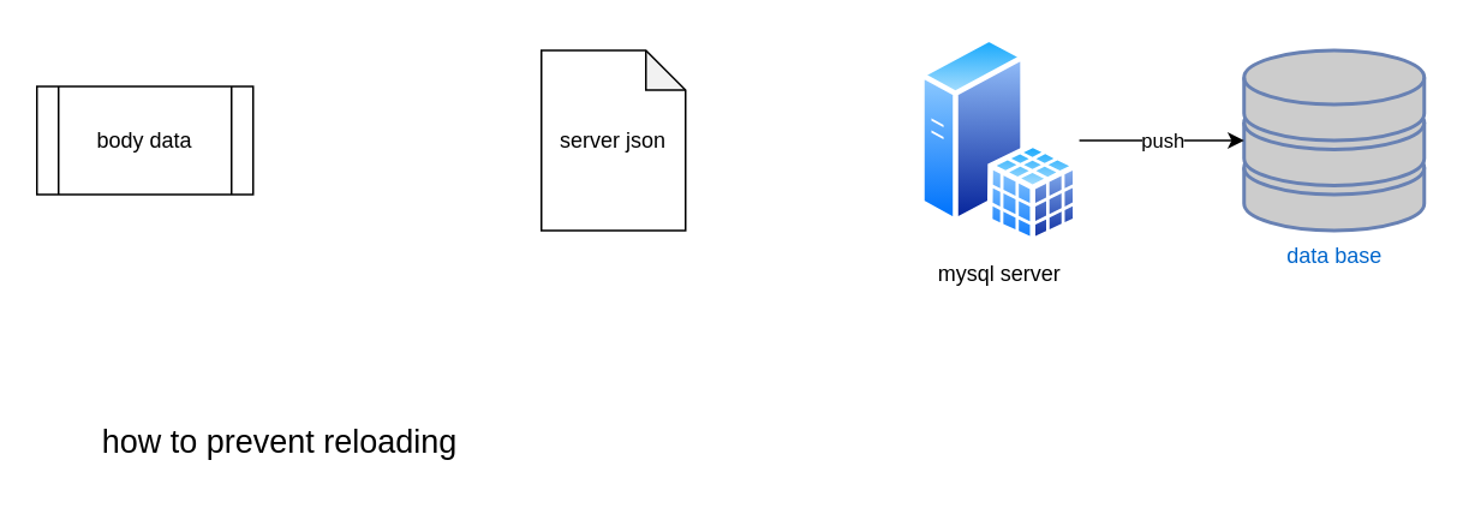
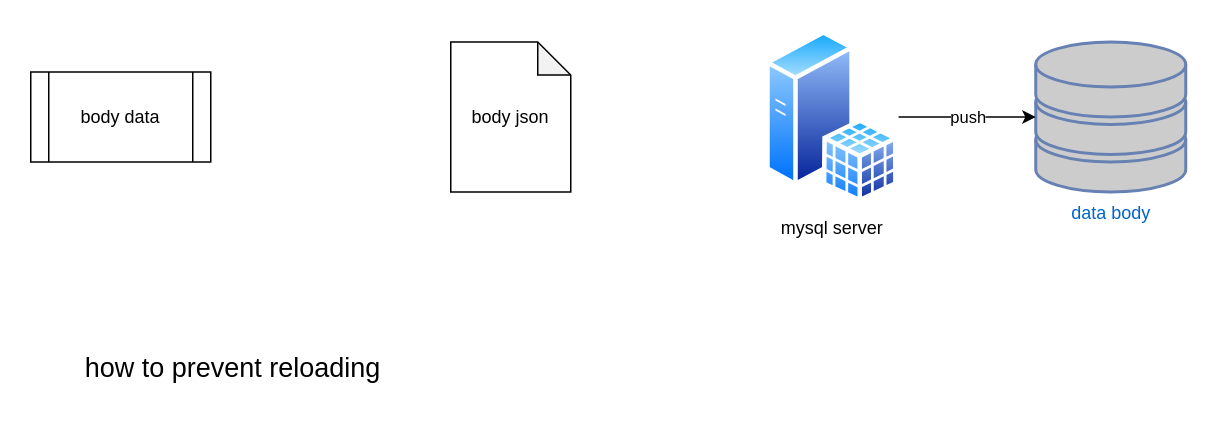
- <mxCell id="3" value="server json" style="shape=note;whiteSpace=wrap;html=1;backgroundOutline=1;darkOpacity=0.05;size=22;" parent="1" vertex="1"><mxGeometry x="300" y="27.5" width="80" height="100" as="geometry" /></mxCell>
+ <mxCell id="3" value="body json" style="shape=note;whiteSpace=wrap;html=1;backgroundOutline=1;darkOpacity=0.05;size=22;" parent="1" vertex="1"><mxGeometry x="300" y="27.5" width="80" height="100" as="geometry" /></mxCell>
- <mxCell id="4" value="data base" style="fontColor=#0066CC;verticalAlign=top;verticalLabelPosition=bottom;labelPosition=center;align=center;html=1;outlineConnect=0;fillColor=#CCCCCC;strokeColor=#6881B3;gradientColor=none;gradientDirection=north;strokeWidth=2;shape=mxgraph.networks.storage;" parent="1" vertex="1"><mxGeometry x="690" y="27.5" width="100" height="100" as="geometry" /></mxCell>
+ <mxCell id="4" value="data body" style="fontColor=#0066CC;verticalAlign=top;verticalLabelPosition=bottom;labelPosition=center;align=center;html=1;outlineConnect=0;fillColor=#CCCCCC;strokeColor=#6881B3;gradientColor=none;gradientDirection=north;strokeWidth=2;shape=mxgraph.networks.storage;" parent="1" vertex="1"><mxGeometry x="690" y="27.5" width="100" height="100" as="geometry" /></mxCell>
